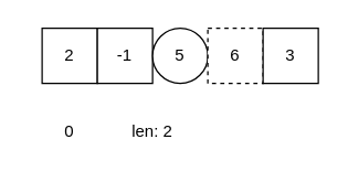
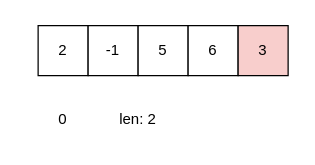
- <mxCell id="4" value="5" style="ellipse;whiteSpace=wrap;html=1;" vertex="1" parent="1"><mxGeometry x="110" y="20" width="40" height="40" as="geometry" /></mxCell>
+ <mxCell id="4" value="5" style="rounded=0;whiteSpace=wrap;html=1;" vertex="1" parent="1"><mxGeometry x="110" y="20" width="40" height="40" as="geometry" /></mxCell>
- <mxCell id="5" value="6" style="rounded=0;whiteSpace=wrap;html=1;dashed=1;" vertex="1" parent="1"><mxGeometry x="150" y="20" width="40" height="40" as="geometry" /></mxCell>
+ <mxCell id="5" value="6" style="rounded=0;whiteSpace=wrap;html=1;" vertex="1" parent="1"><mxGeometry x="150" y="20" width="40" height="40" as="geometry" /></mxCell>
- <mxCell id="6" value="3" style="rounded=0;whiteSpace=wrap;html=1;" vertex="1" parent="1"><mxGeometry x="190" y="20" width="40" height="40" as="geometry" /></mxCell>
+ <mxCell id="6" value="3" style="rounded=0;whiteSpace=wrap;html=1;fillColor=#f8cecc;" vertex="1" parent="1"><mxGeometry x="190" y="20" width="40" height="40" as="geometry" /></mxCell>
